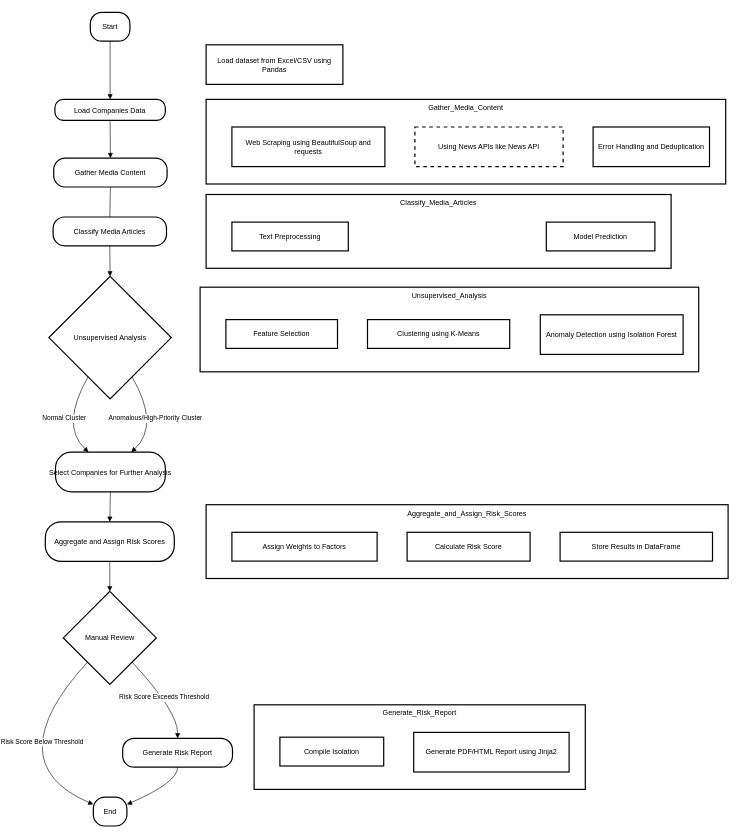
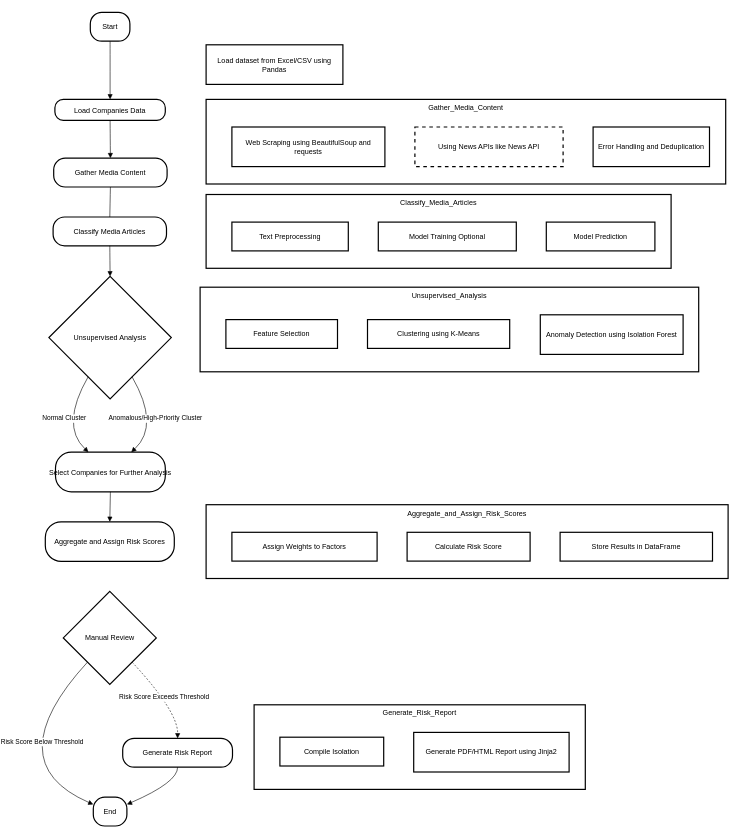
+ <mxCell id="15" value="Model Training Optional" style="whiteSpace=wrap;strokeWidth=2;" vertex="1" parent="13"><mxGeometry x="287" y="46" width="230" height="48" as="geometry" /></mxCell>
- <mxCell id="38" value="" style="curved=1;startArrow=none;endArrow=block;exitX=0.5;exitY=1;entryX=0.5;entryY=0;rounded=0;" edge="1" parent="1" source="27" target="28"><mxGeometry relative="1" as="geometry"><Array as="points" /></mxGeometry></mxCell>
- <mxCell id="39" value="Risk Score Exceeds Threshold" style="curved=1;startArrow=none;endArrow=block;exitX=0.96;exitY=1;entryX=0.5;entryY=-0.01;rounded=0;" edge="1" parent="1" source="28" target="29"><mxGeometry relative="1" as="geometry"><Array as="points"><mxPoint x="246" y="1185" /></Array></mxGeometry></mxCell>
+ <mxCell id="39" value="Risk Score Exceeds Threshold" style="curved=1;startArrow=none;endArrow=block;exitX=0.96;exitY=1;entryX=0.5;entryY=-0.01;rounded=0;dashed=1;" edge="1" parent="1" source="28" target="29"><mxGeometry relative="1" as="geometry"><Array as="points"><mxPoint x="246" y="1185" /></Array></mxGeometry></mxCell>
